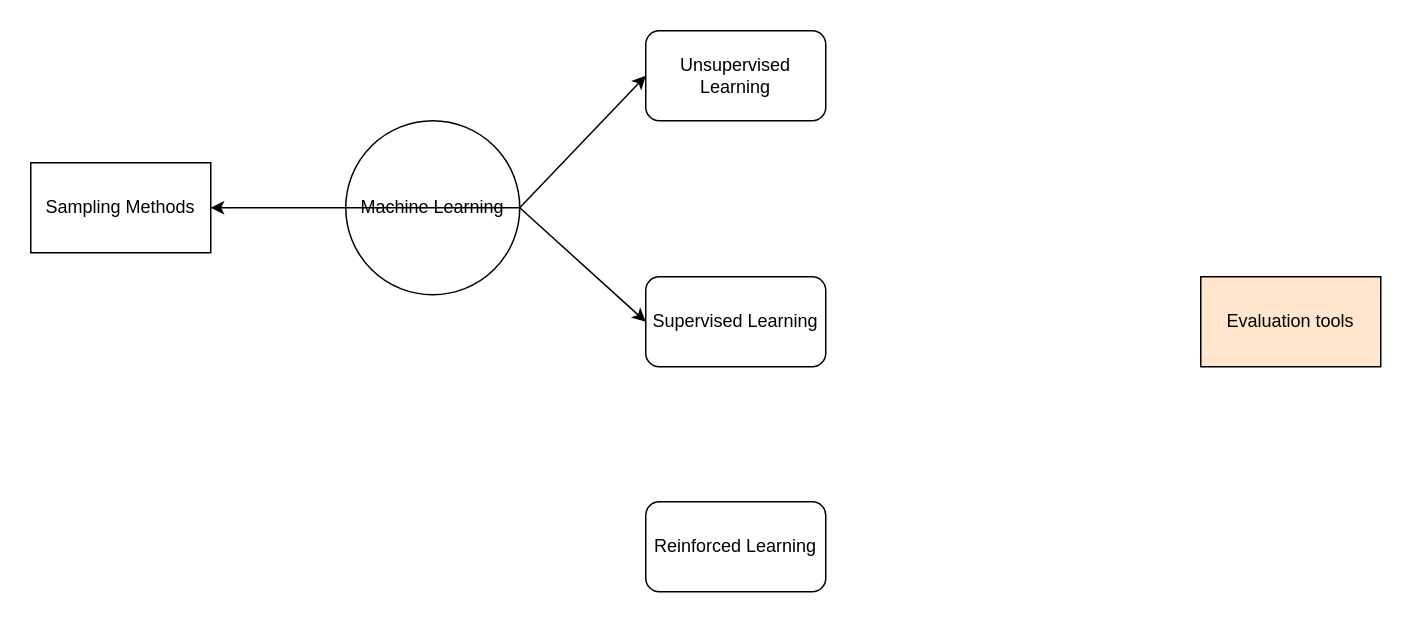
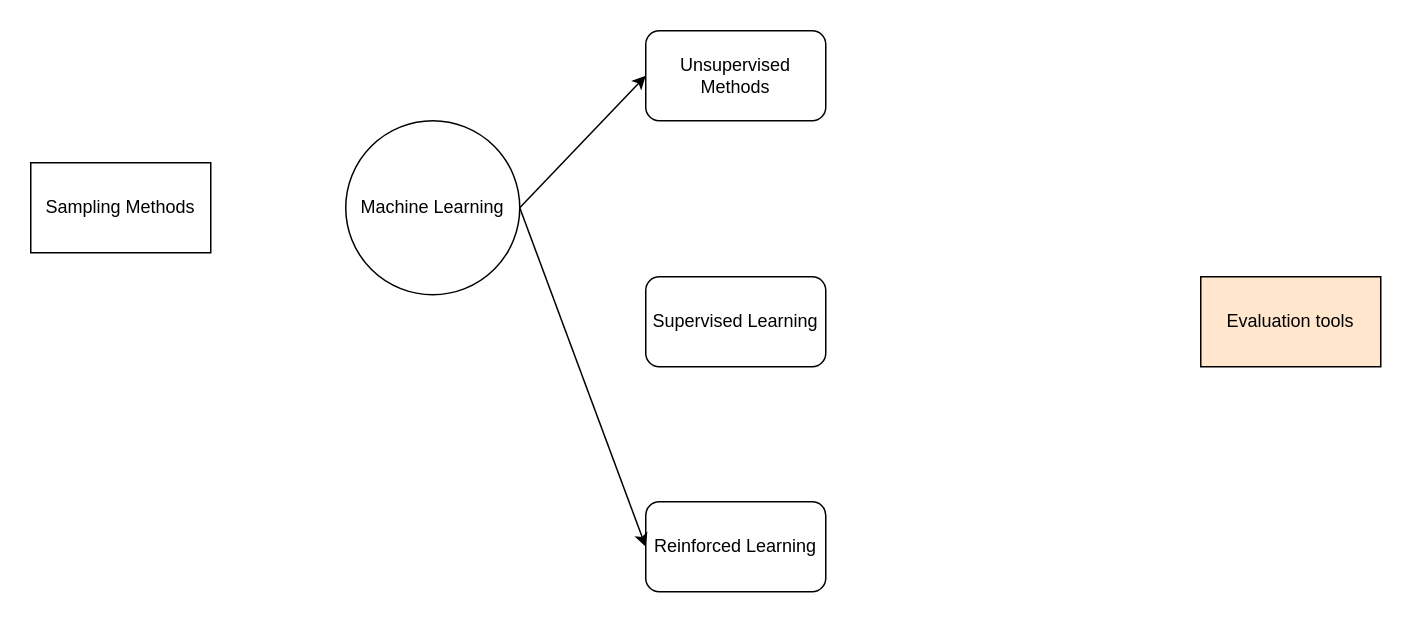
- <mxCell id="2" value="Unsupervised Learning" style="rounded=1;whiteSpace=wrap;html=1;" vertex="1" parent="1"><mxGeometry x="430" y="20" width="120" height="60" as="geometry" /></mxCell>
+ <mxCell id="2" value="Unsupervised Methods" style="rounded=1;whiteSpace=wrap;html=1;" vertex="1" parent="1"><mxGeometry x="430" y="20" width="120" height="60" as="geometry" /></mxCell>
- <mxCell id="10" value="" style="endArrow=classic;html=1;rounded=0;exitX=1;exitY=0.5;exitDx=0;exitDy=0;" edge="1" parent="1" source="6" target="5"><mxGeometry width="50" height="50" relative="1" as="geometry"><mxPoint x="290" y="334" as="sourcePoint" /><mxPoint x="340" y="284" as="targetPoint" /></mxGeometry></mxCell>
+ <mxCell id="10" value="" style="endArrow=classic;html=1;rounded=0;exitX=1;exitY=0.5;exitDx=0;exitDy=0;entryX=0;entryY=0.5;entryDx=0;entryDy=0;" edge="1" parent="1" source="6" target="9"><mxGeometry width="50" height="50" relative="1" as="geometry"><mxPoint x="290" y="334" as="sourcePoint" /><mxPoint x="340" y="284" as="targetPoint" /></mxGeometry></mxCell>
- <mxCell id="8" value="" style="endArrow=classic;html=1;rounded=0;entryX=0;entryY=0.5;entryDx=0;entryDy=0;exitX=1;exitY=0.5;exitDx=0;exitDy=0;" edge="1" parent="1" source="6" target="3"><mxGeometry width="50" height="50" relative="1" as="geometry"><mxPoint x="350" y="134" as="sourcePoint" /><mxPoint x="380" y="224" as="targetPoint" /></mxGeometry></mxCell>
